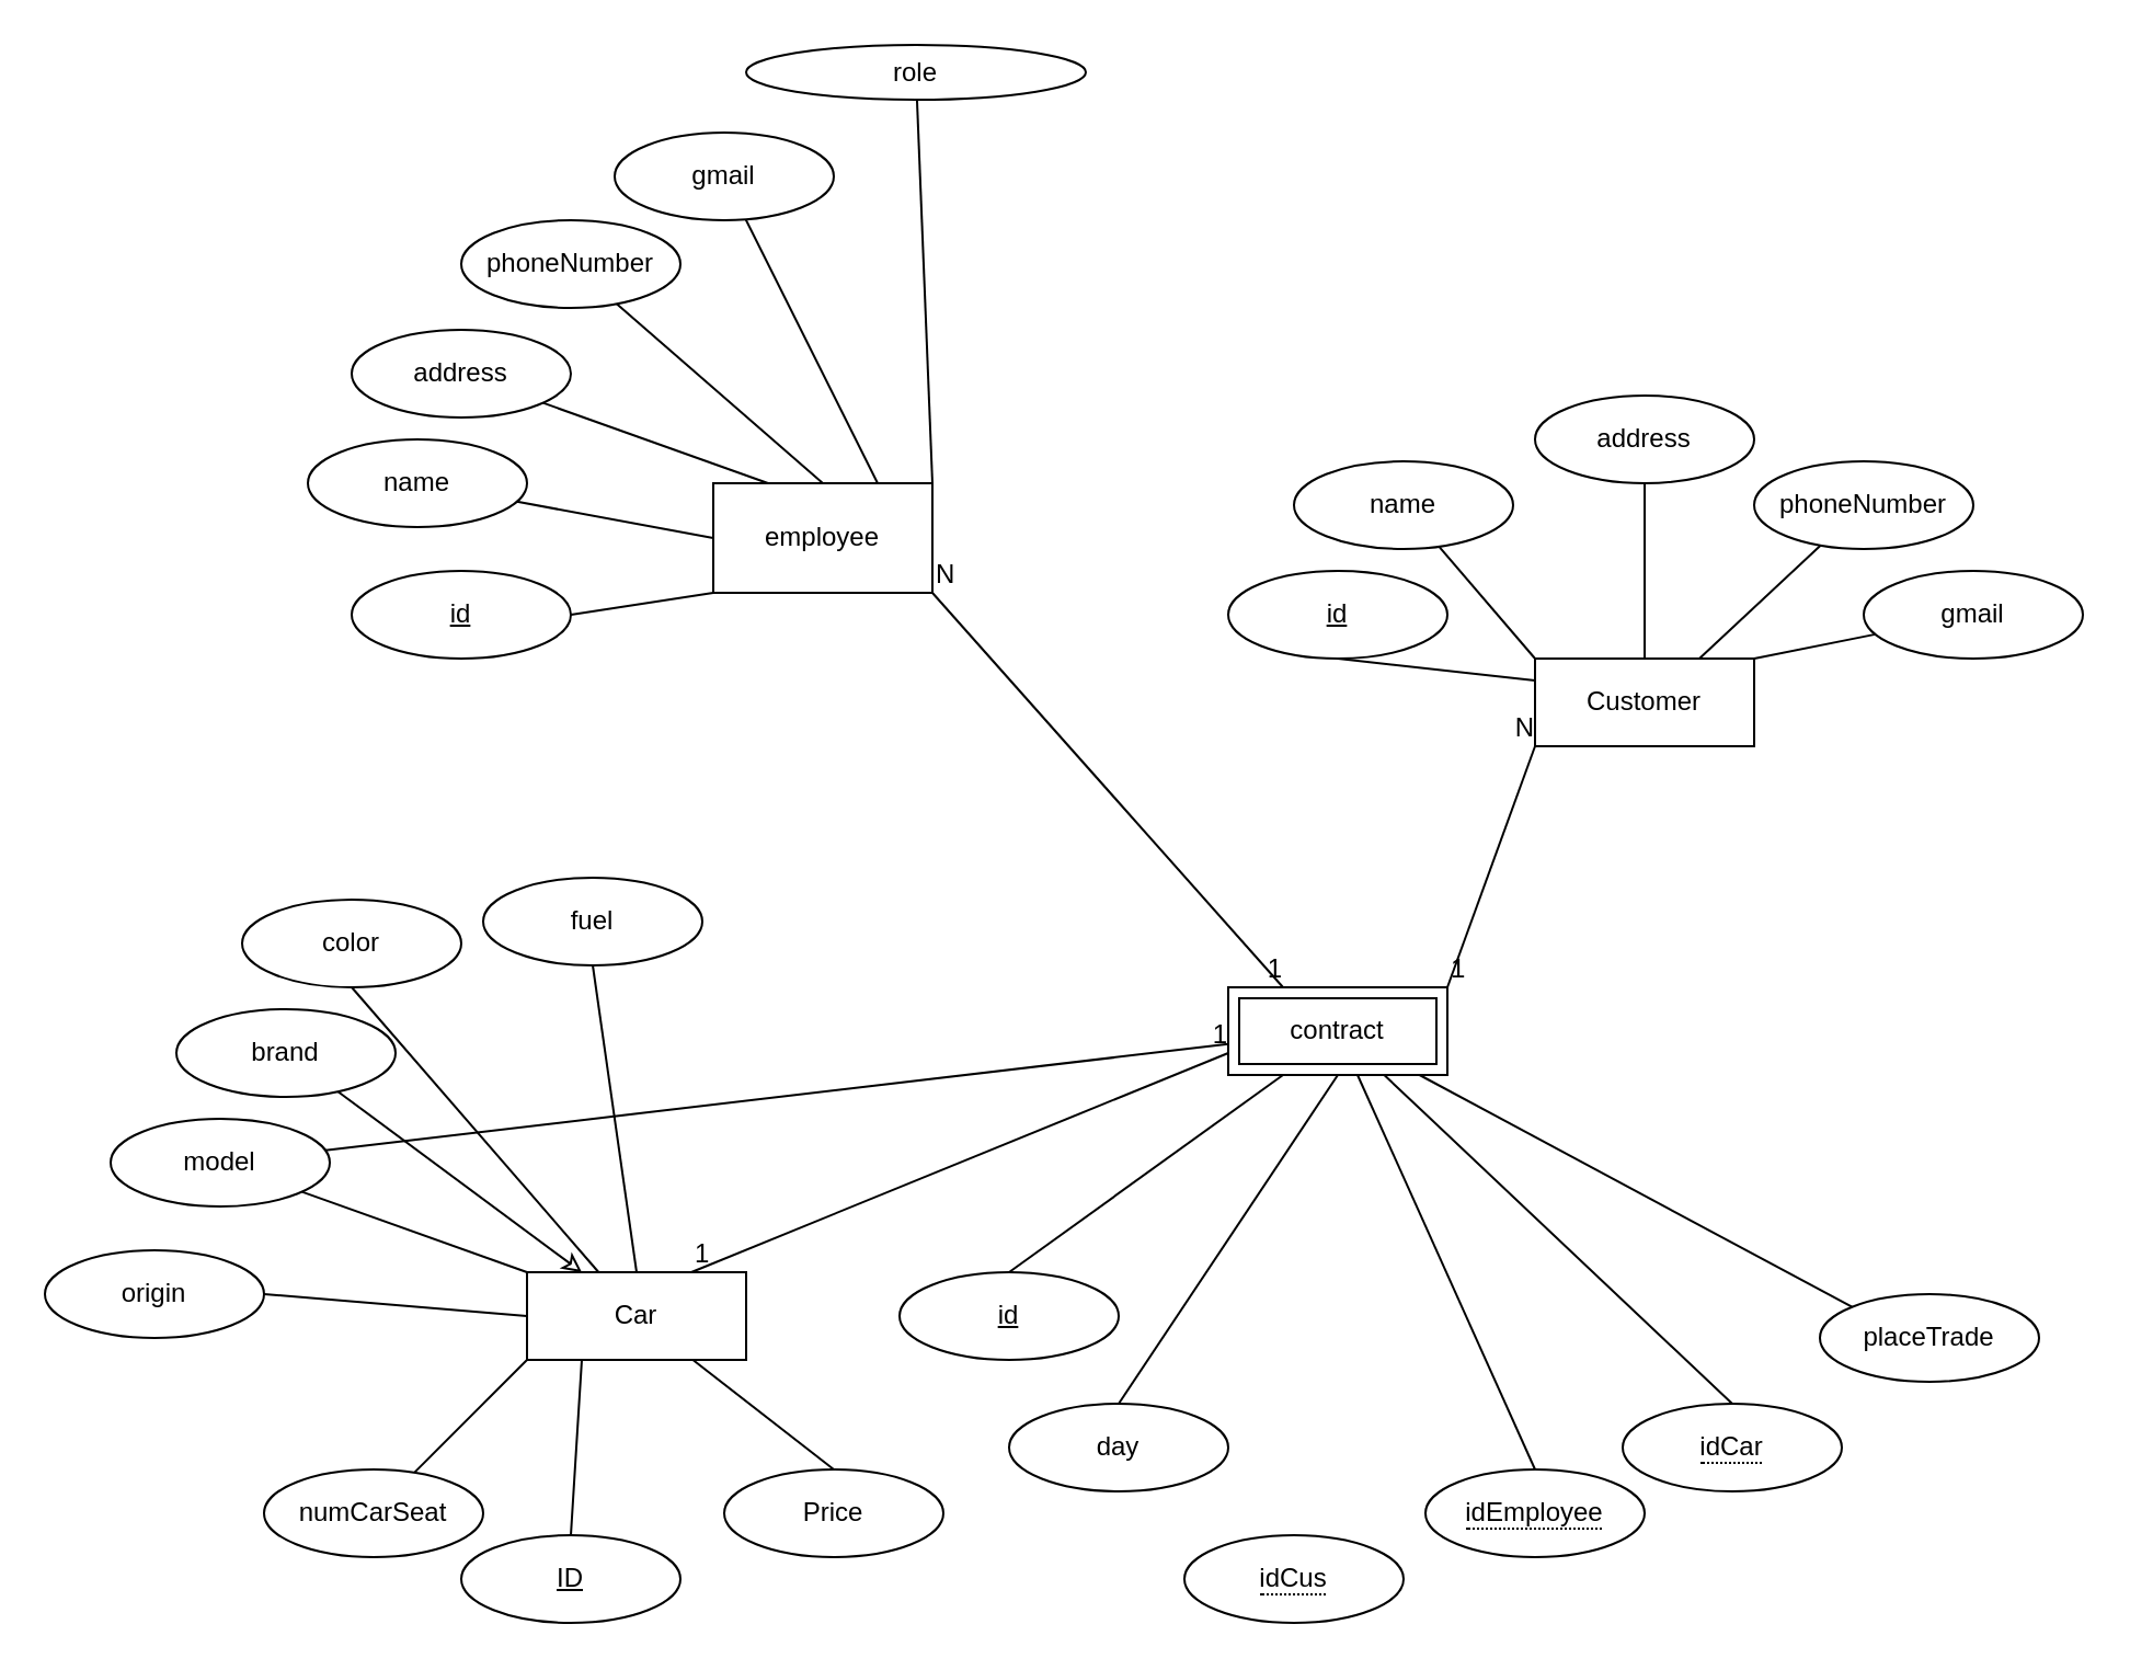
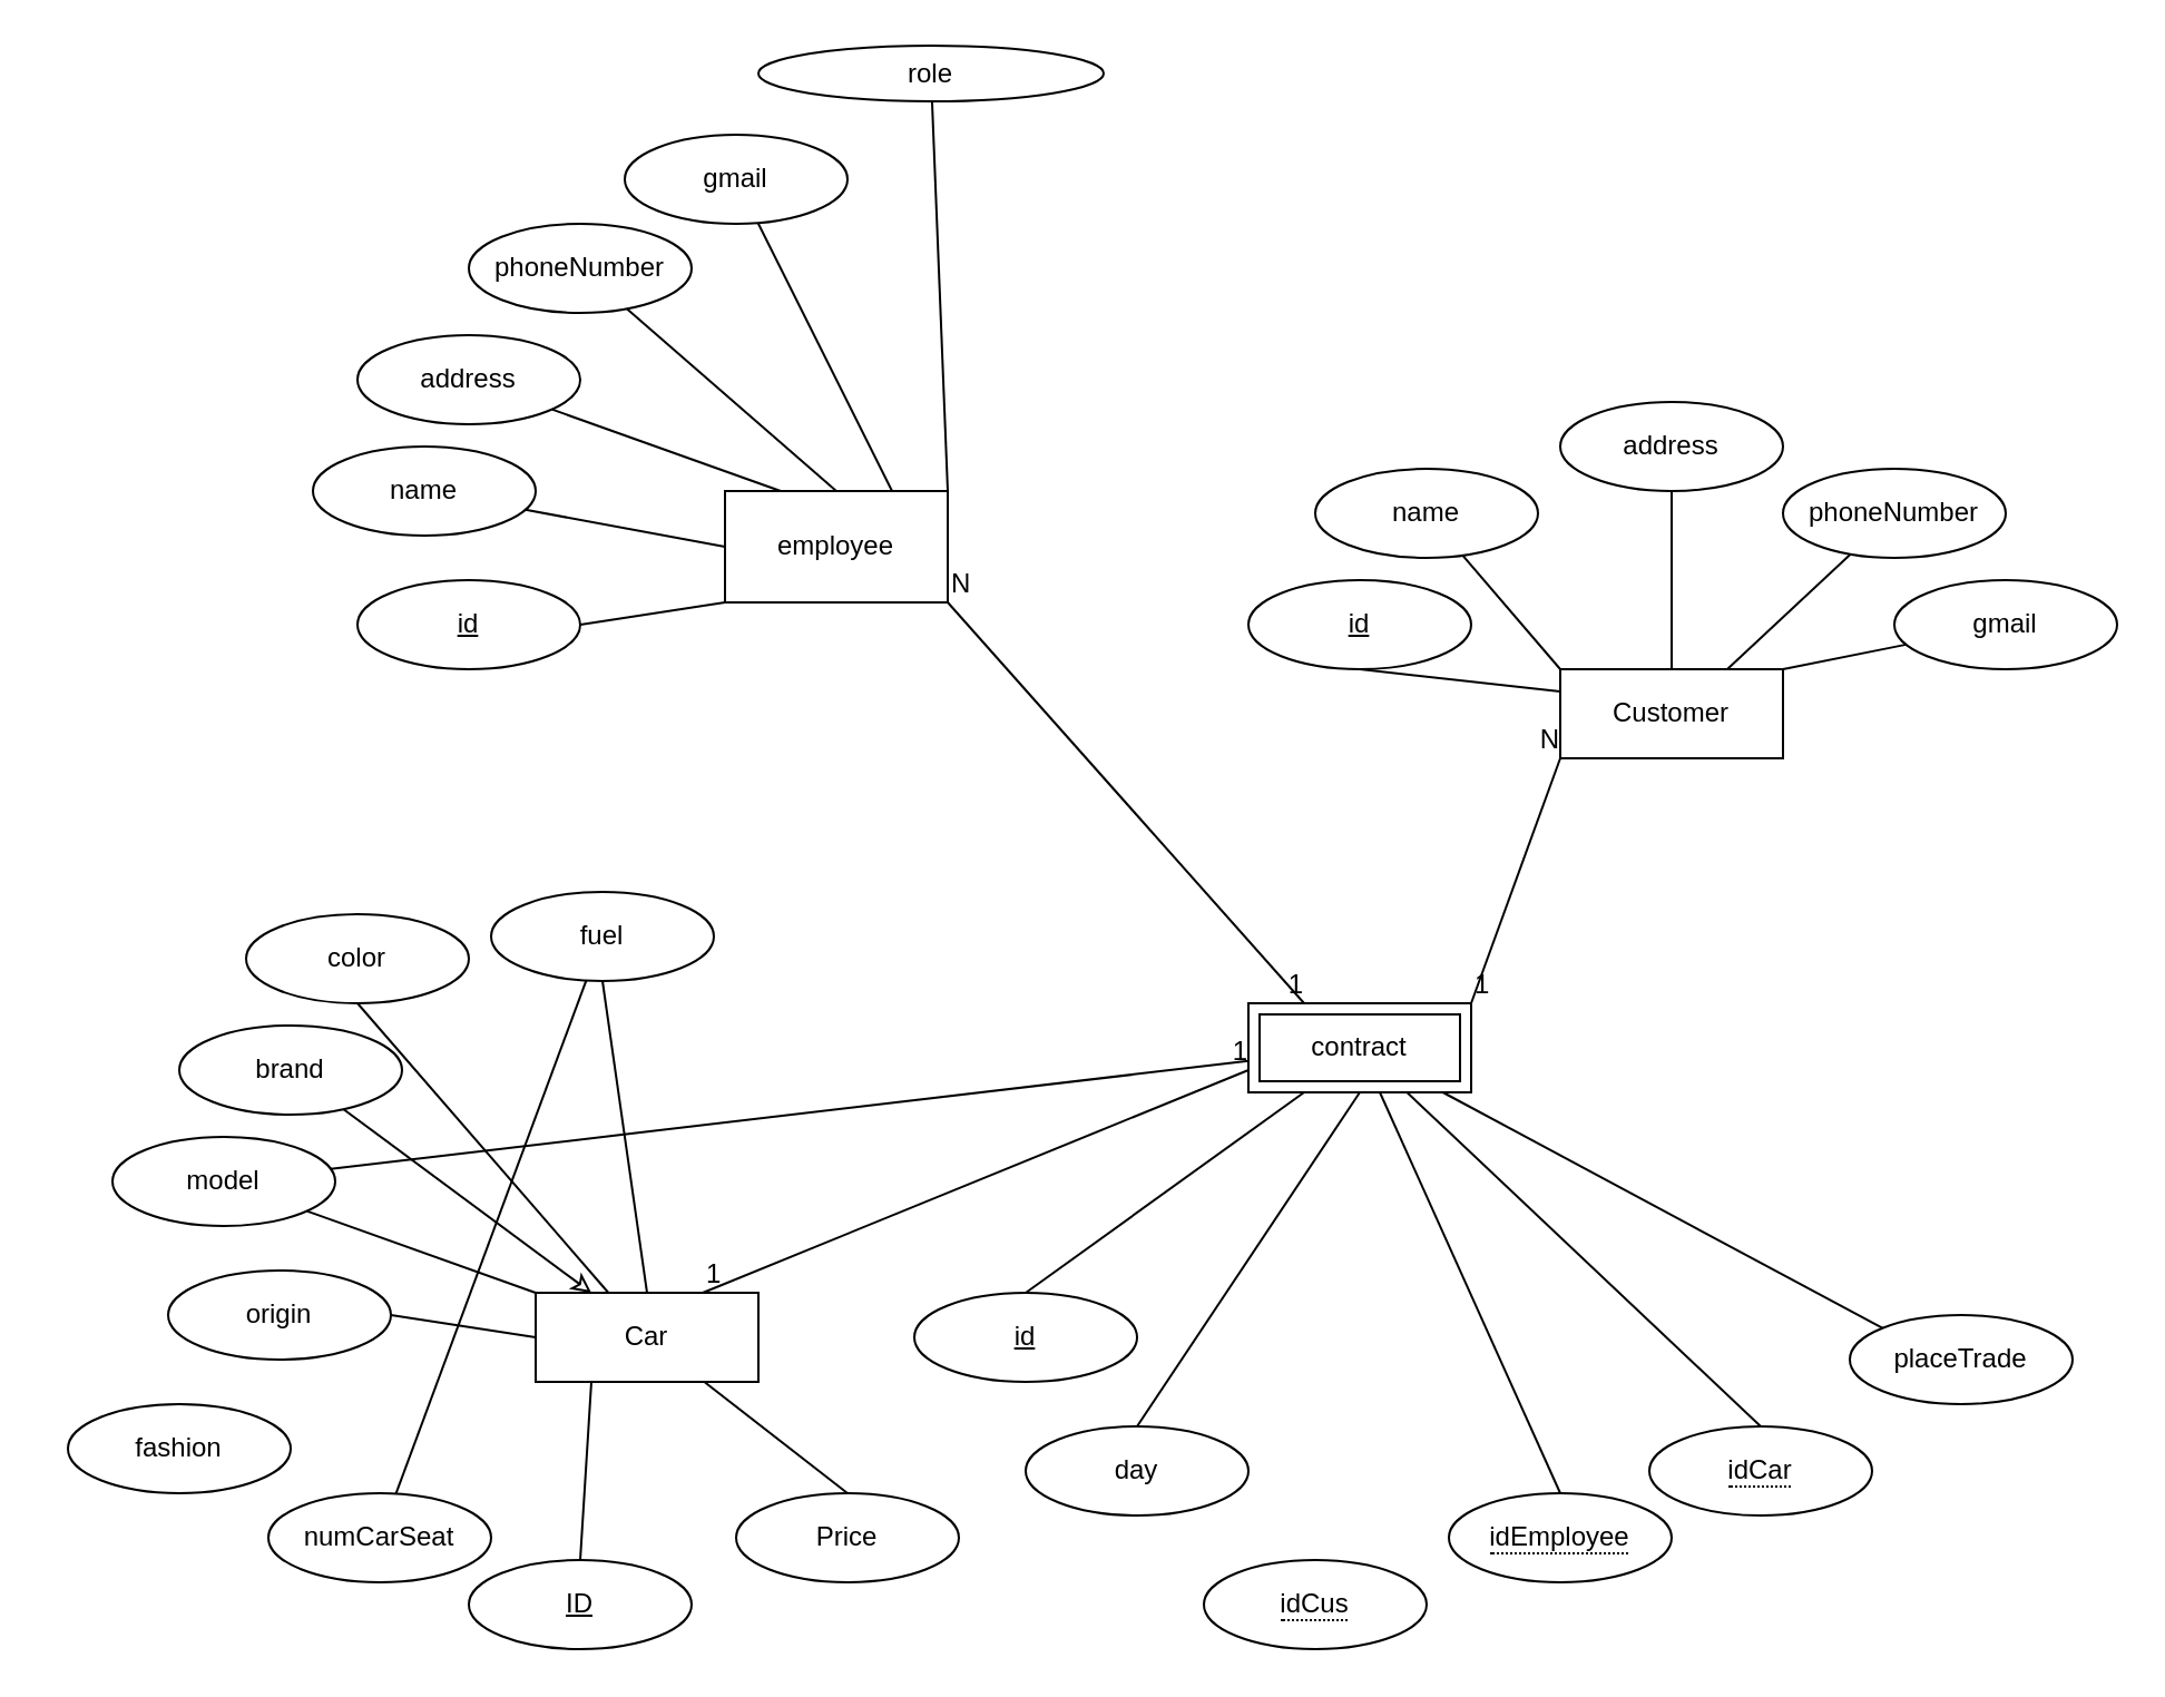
- <mxCell id="11" value="origin" style="ellipse;whiteSpace=wrap;html=1;align=center;" parent="1" vertex="1"><mxGeometry x="20" y="570" width="100" height="40" as="geometry" /></mxCell>
+ <mxCell id="11" value="origin" style="ellipse;whiteSpace=wrap;html=1;align=center;" parent="1" vertex="1"><mxGeometry x="75" y="570" width="100" height="40" as="geometry" /></mxCell>
- <mxCell id="6" style="edgeStyle=none;rounded=0;orthogonalLoop=1;jettySize=auto;html=1;endArrow=none;endFill=0;entryX=0;entryY=1;entryDx=0;entryDy=0;" parent="1" source="7" target="5" edge="1"><mxGeometry relative="1" as="geometry"><mxPoint x="220" y="550" as="targetPoint" /></mxGeometry></mxCell>
+ <mxCell id="6" style="edgeStyle=none;rounded=0;orthogonalLoop=1;jettySize=auto;html=1;endArrow=none;endFill=0;" parent="1" source="7" target="64" edge="1"><mxGeometry relative="1" as="geometry"><mxPoint x="220" y="550" as="targetPoint" /></mxGeometry></mxCell>
+ <mxCell id="10" value="fashion" style="ellipse;whiteSpace=wrap;html=1;align=center;" parent="1" vertex="1"><mxGeometry x="30" y="630" width="100" height="40" as="geometry" /></mxCell>
